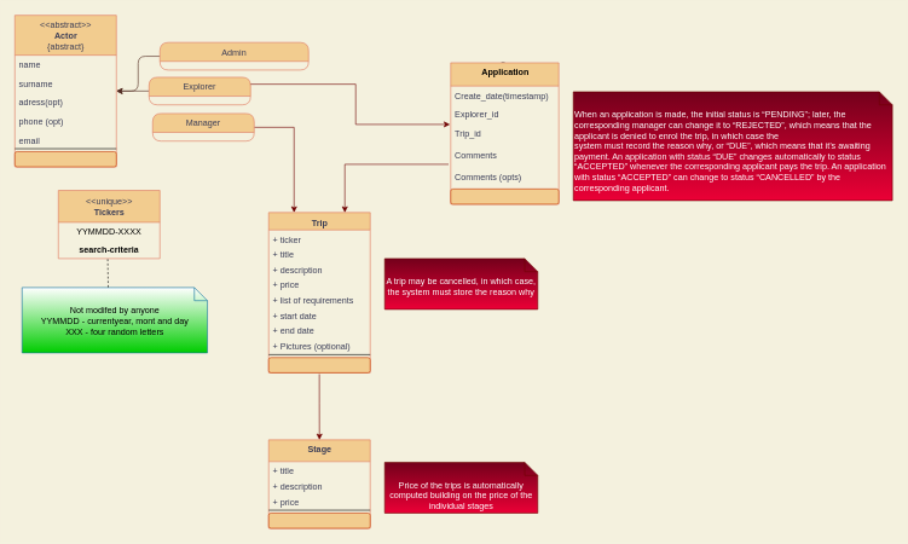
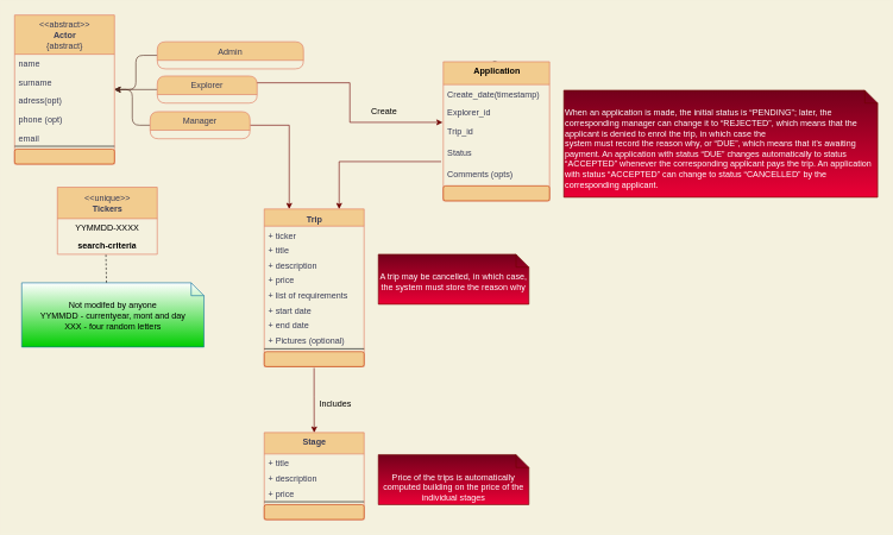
- <mxCell id="5" value="Explorer" style="swimlane;fontStyle=0;childLayout=stackLayout;horizontal=1;startSize=26;horizontalStack=0;resizeParent=1;resizeParentMax=0;resizeLast=0;collapsible=1;marginBottom=0;rounded=1;strokeColor=#E07A5F;fontColor=#393C56;fillColor=#F2CC8F;" parent="1" vertex="1"><mxGeometry x="205" y="106" width="140" height="38" as="geometry" /></mxCell>
+ <mxCell id="5" value="Explorer" style="swimlane;fontStyle=0;childLayout=stackLayout;horizontal=1;startSize=26;horizontalStack=0;resizeParent=1;resizeParentMax=0;resizeLast=0;collapsible=1;marginBottom=0;rounded=1;strokeColor=#E07A5F;fontColor=#393C56;fillColor=#F2CC8F;" parent="1" vertex="1"><mxGeometry x="220" y="106" width="140" height="38" as="geometry" /></mxCell>
+ <mxCell id="9" value="Create&amp;nbsp;" style="text;html=1;align=center;verticalAlign=middle;whiteSpace=wrap;rounded=0;labelBackgroundColor=none;fontColor=#000000;" parent="1" vertex="1"><mxGeometry x="510" y="146" width="60" height="20" as="geometry" /></mxCell>
+ <mxCell id="7" style="edgeStyle=orthogonalEdgeStyle;curved=0;rounded=1;sketch=0;orthogonalLoop=1;jettySize=auto;html=1;strokeColor=#522C23;fillColor=#F2CC8F;fontColor=#393C56;" parent="1" source="8" target="12" edge="1"><mxGeometry relative="1" as="geometry" /></mxCell>
- <mxCell id="36" value="Comments" style="text;strokeColor=none;fillColor=none;align=left;verticalAlign=top;spacingLeft=4;spacingRight=4;overflow=hidden;rotatable=0;points=[[0,0.5],[1,0.5]];portConstraint=eastwest;rounded=1;fontColor=#393C56;" vertex="1" parent="32"><mxGeometry y="114" width="149" height="30" as="geometry" /></mxCell>
+ <mxCell id="36" value="Status" style="text;strokeColor=none;fillColor=none;align=left;verticalAlign=top;spacingLeft=4;spacingRight=4;overflow=hidden;rotatable=0;points=[[0,0.5],[1,0.5]];portConstraint=eastwest;rounded=1;fontColor=#393C56;" vertex="1" parent="32"><mxGeometry y="114" width="149" height="30" as="geometry" /></mxCell>
+ <mxCell id="52" value="Includes" style="text;html=1;align=center;verticalAlign=middle;whiteSpace=wrap;rounded=0;labelBackgroundColor=none;fontColor=#000000;" parent="1" vertex="1"><mxGeometry x="450" y="556" width="40" height="20" as="geometry" /></mxCell>
